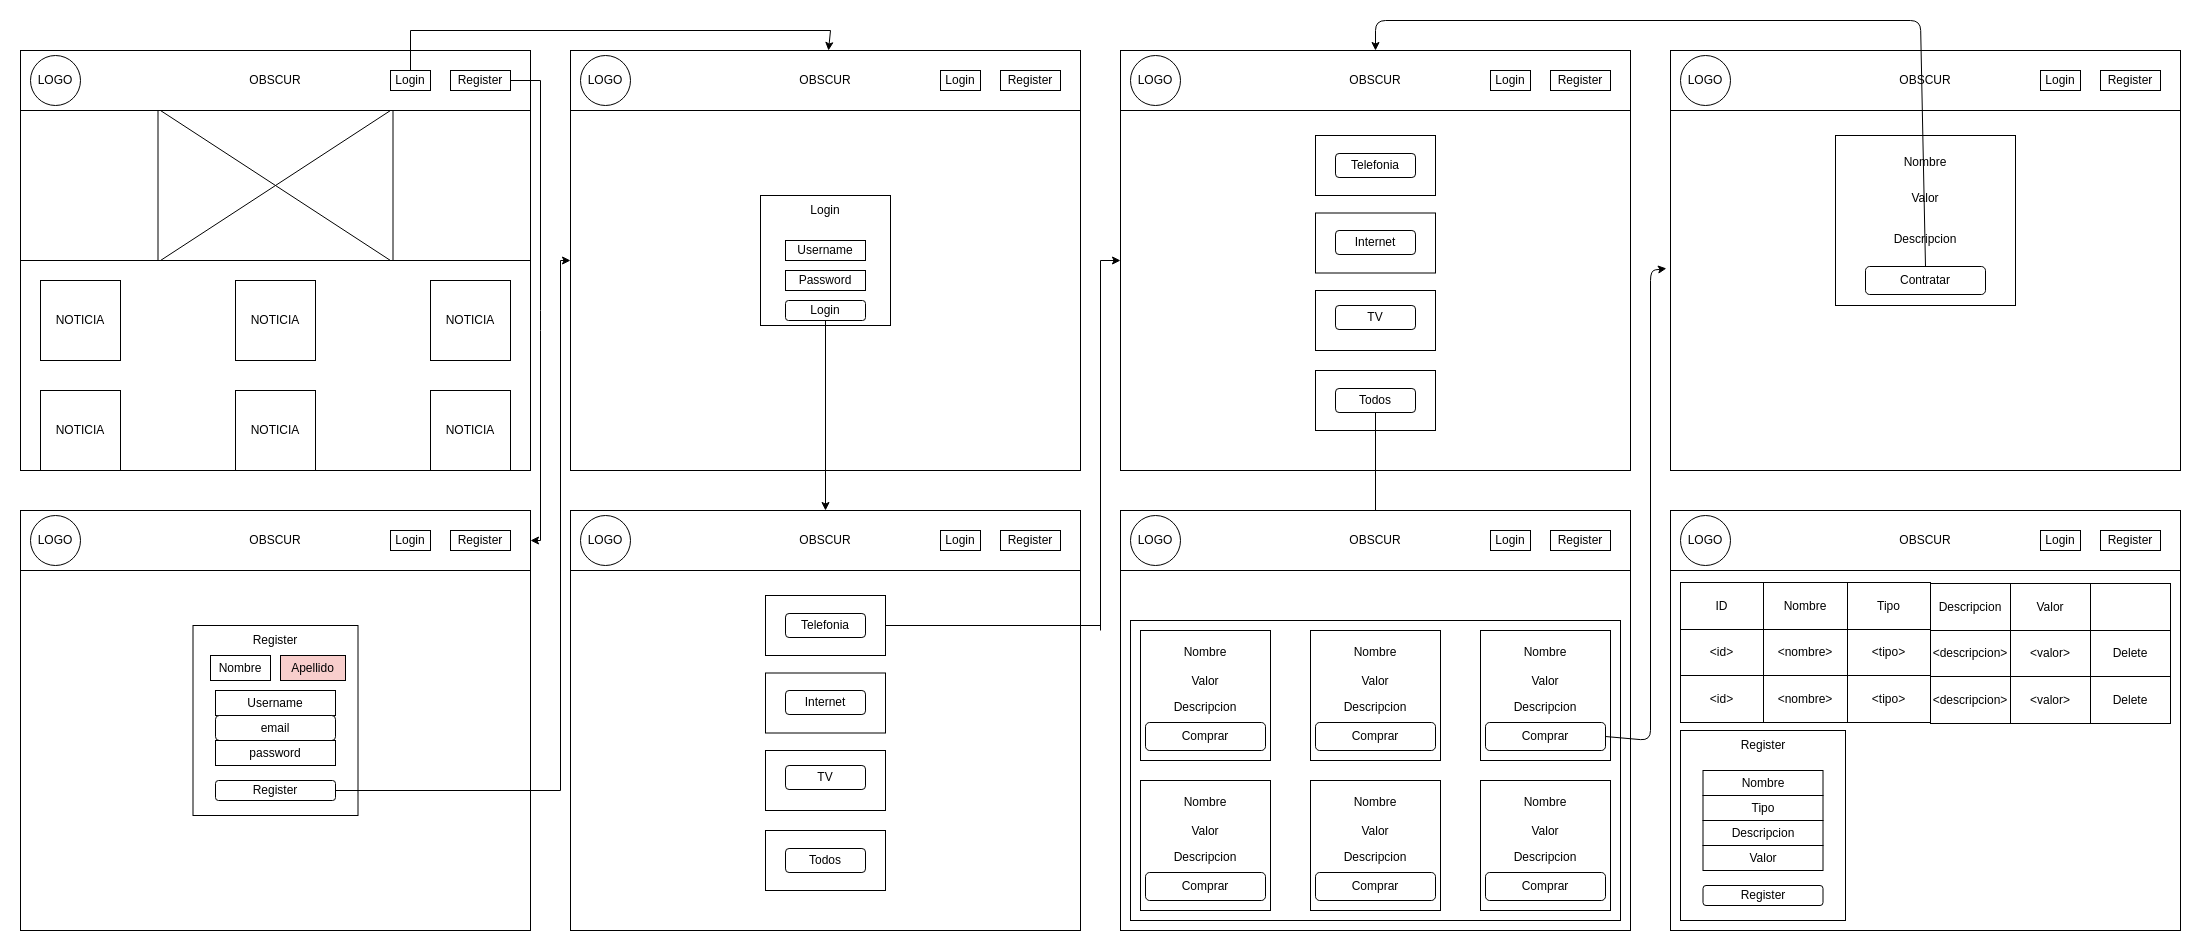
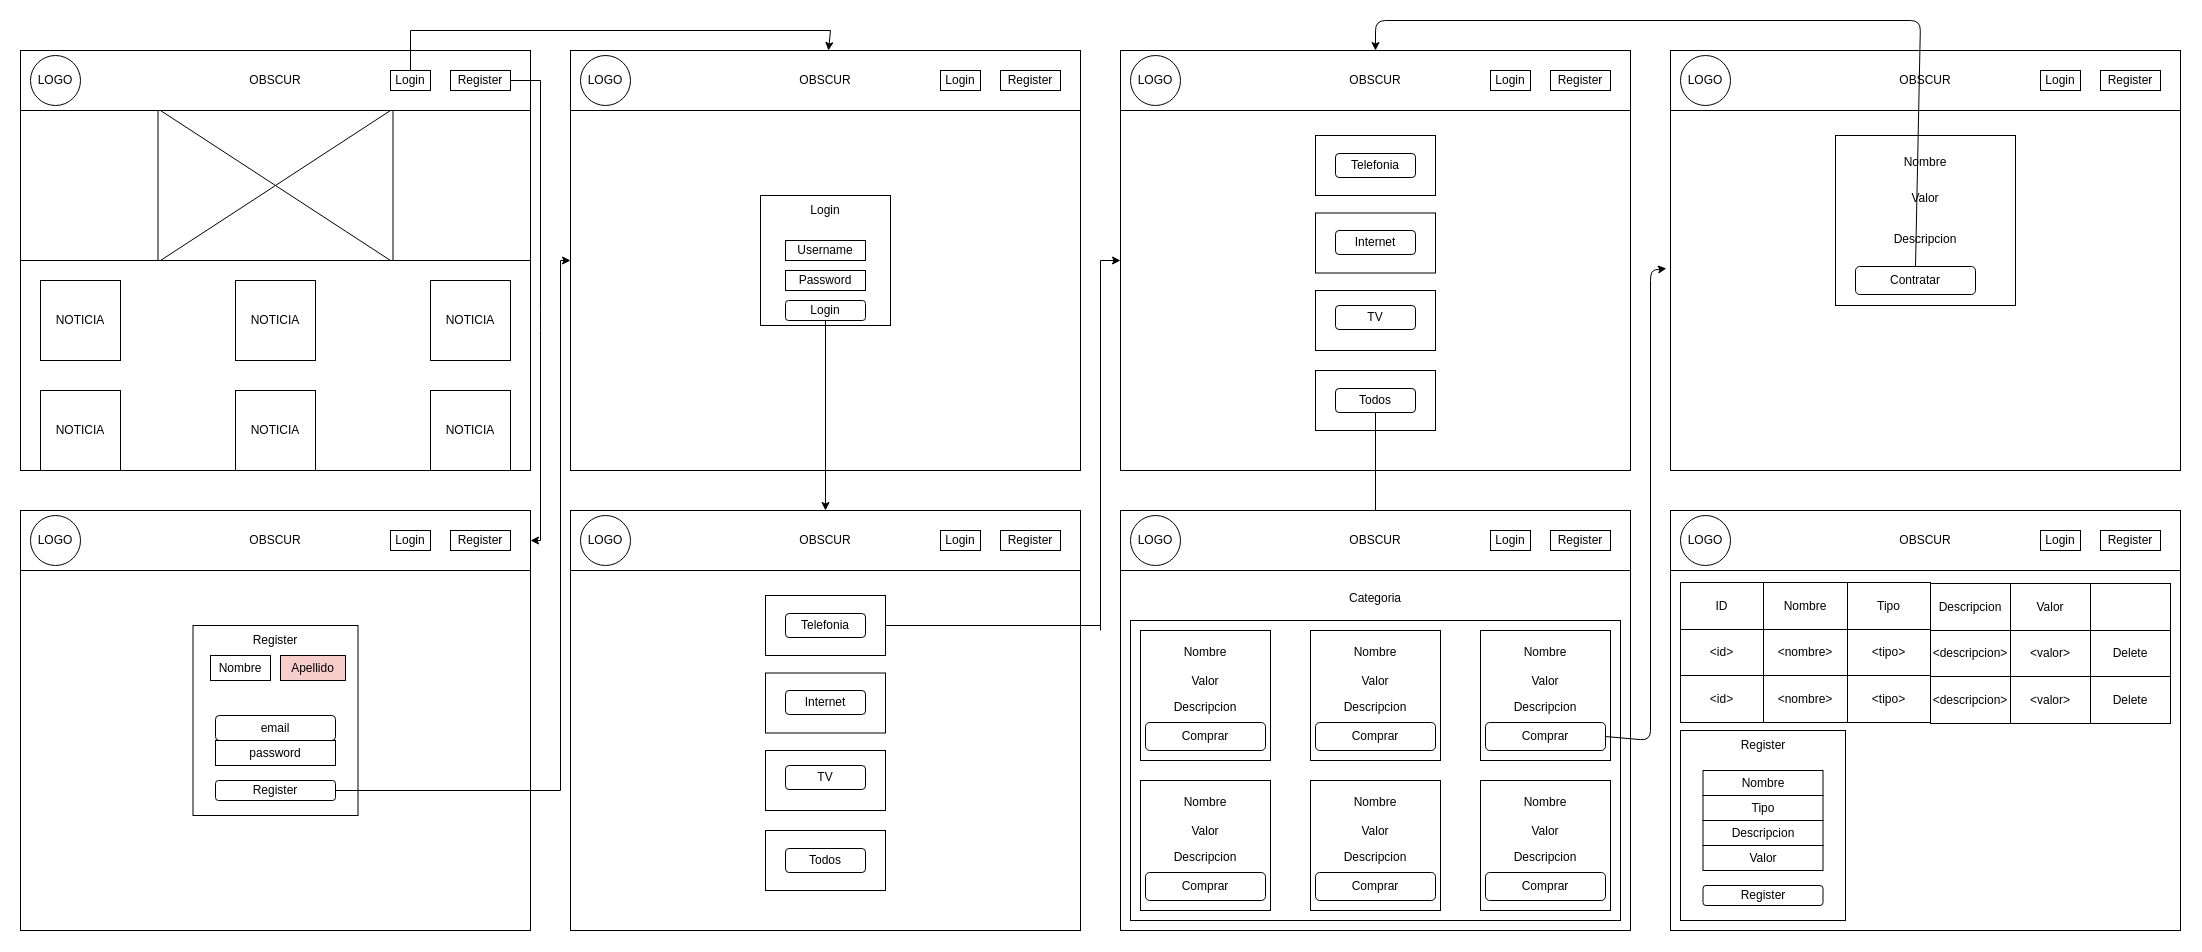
- <mxCell id="130" value="Contratar" style="rounded=1;whiteSpace=wrap;html=1;" vertex="1" parent="1"><mxGeometry x="1865" y="266" width="120" height="28" as="geometry" /></mxCell>
+ <mxCell id="130" value="Contratar" style="rounded=1;whiteSpace=wrap;html=1;" vertex="1" parent="1"><mxGeometry x="1855" y="266" width="120" height="28" as="geometry" /></mxCell>
+ <mxCell id="84" value="Categoria" style="text;html=1;strokeColor=none;fillColor=none;align=center;verticalAlign=middle;whiteSpace=wrap;rounded=0;" vertex="1" parent="1"><mxGeometry x="1345" y="583" width="60" height="30" as="geometry" /></mxCell>
- <mxCell id="39" value="Username" style="rounded=0;whiteSpace=wrap;html=1;" vertex="1" parent="1"><mxGeometry x="215" y="690" width="120" height="25" as="geometry" /></mxCell>
